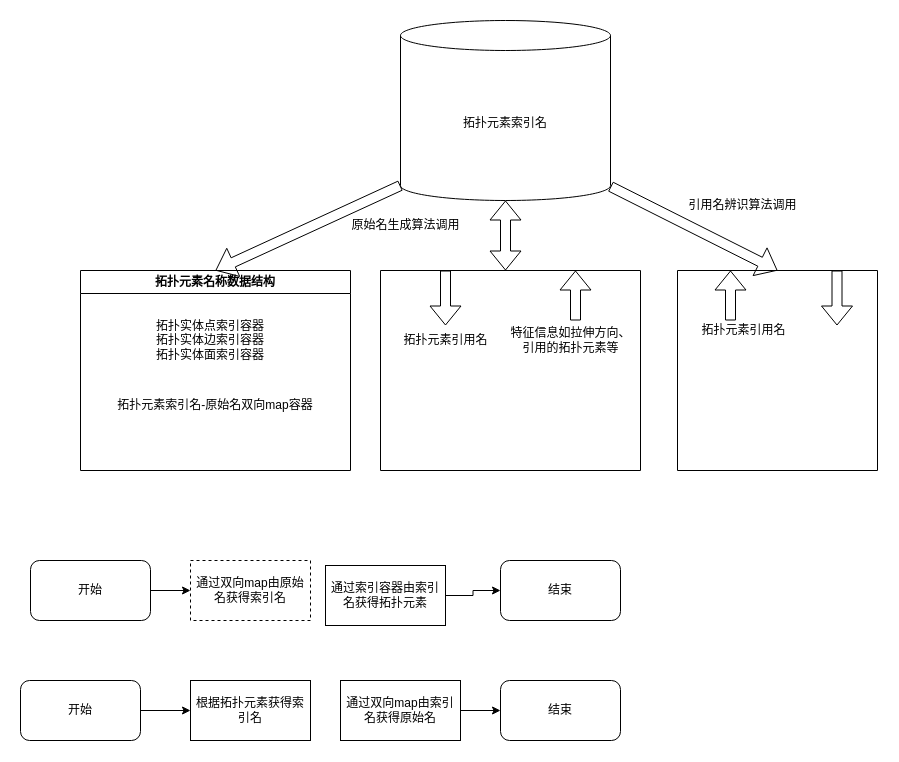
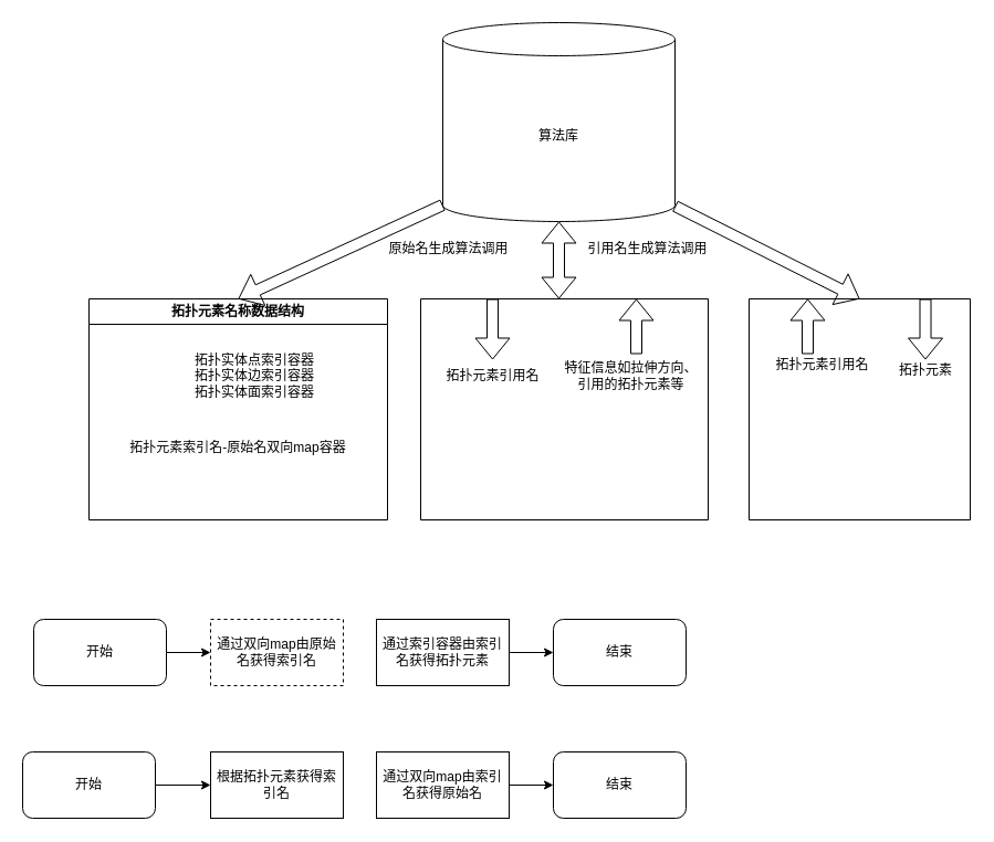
- <mxCell id="2" value="拓扑元素索引名" style="shape=cylinder3;whiteSpace=wrap;html=1;boundedLbl=1;backgroundOutline=1;size=15;" vertex="1" parent="1"><mxGeometry x="400" y="20" width="210" height="180" as="geometry" /></mxCell>
+ <mxCell id="2" value="算法库" style="shape=cylinder3;whiteSpace=wrap;html=1;boundedLbl=1;backgroundOutline=1;size=15;" vertex="1" parent="1"><mxGeometry x="400" y="20" width="210" height="180" as="geometry" /></mxCell>
- <mxCell id="16" value="引用名辨识算法调用" style="text;html=1;align=center;verticalAlign=middle;resizable=0;points=[];autosize=1;strokeColor=none;fillColor=none;" vertex="1" parent="1"><mxGeometry x="677" y="190" width="130" height="30" as="geometry" /></mxCell>
+ <mxCell id="8" value="引用名生成算法调用" style="text;html=1;align=center;verticalAlign=middle;resizable=0;points=[];autosize=1;strokeColor=none;fillColor=none;" vertex="1" parent="1"><mxGeometry x="520" y="210" width="130" height="30" as="geometry" /></mxCell>
+ <mxCell id="19" value="拓扑元素" style="text;html=1;strokeColor=none;fillColor=none;align=center;verticalAlign=middle;whiteSpace=wrap;rounded=0;" vertex="1" parent="17"><mxGeometry x="130" y="50" width="60" height="30" as="geometry" /></mxCell>
- <mxCell id="4" value="拓扑实体点索引容器&lt;br&gt;拓扑实体边索引容器&lt;br&gt;拓扑实体面索引容器" style="text;html=1;strokeColor=none;fillColor=none;align=center;verticalAlign=middle;whiteSpace=wrap;rounded=0;" vertex="1" parent="3"><mxGeometry x="70" y="40" width="120" height="60" as="geometry" /></mxCell>
+ <mxCell id="4" value="拓扑实体点索引容器&lt;br&gt;拓扑实体边索引容器&lt;br&gt;拓扑实体面索引容器" style="text;html=1;strokeColor=none;fillColor=none;align=center;verticalAlign=middle;whiteSpace=wrap;rounded=0;" vertex="1" parent="3"><mxGeometry x="90" y="40" width="120" height="60" as="geometry" /></mxCell>
- <mxCell id="26" value="通过索引容器由索引名获得拓扑元素" style="rounded=0;whiteSpace=wrap;html=1;" vertex="1" parent="1"><mxGeometry x="325" y="565" width="120" height="60" as="geometry" /></mxCell>
+ <mxCell id="26" value="通过索引容器由索引名获得拓扑元素" style="rounded=0;whiteSpace=wrap;html=1;" vertex="1" parent="1"><mxGeometry x="340" y="560" width="120" height="60" as="geometry" /></mxCell>
